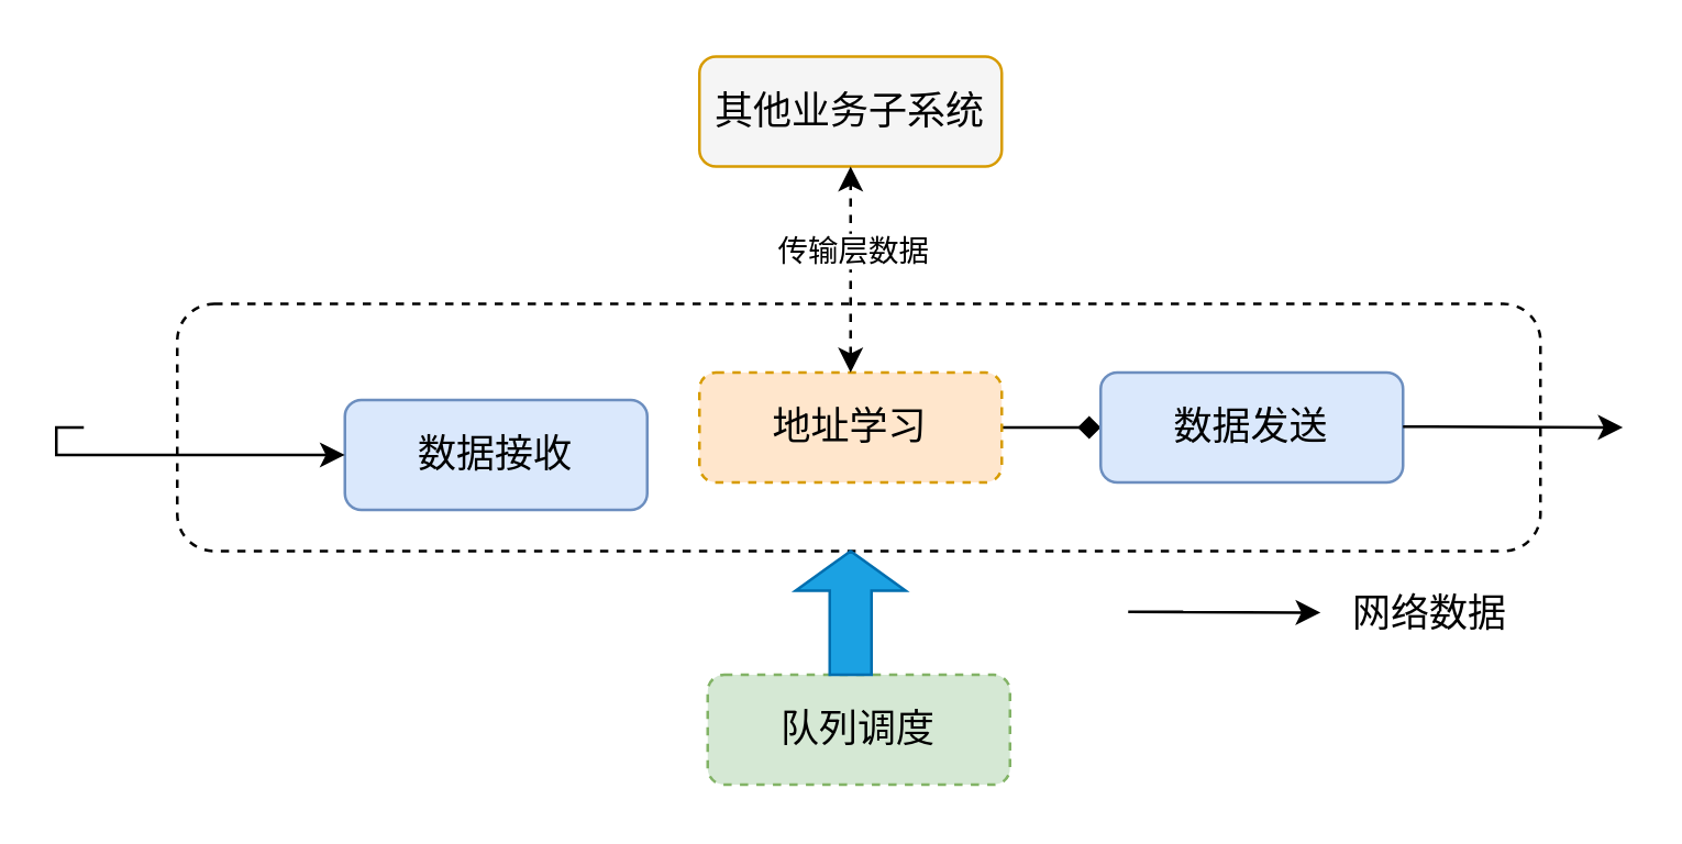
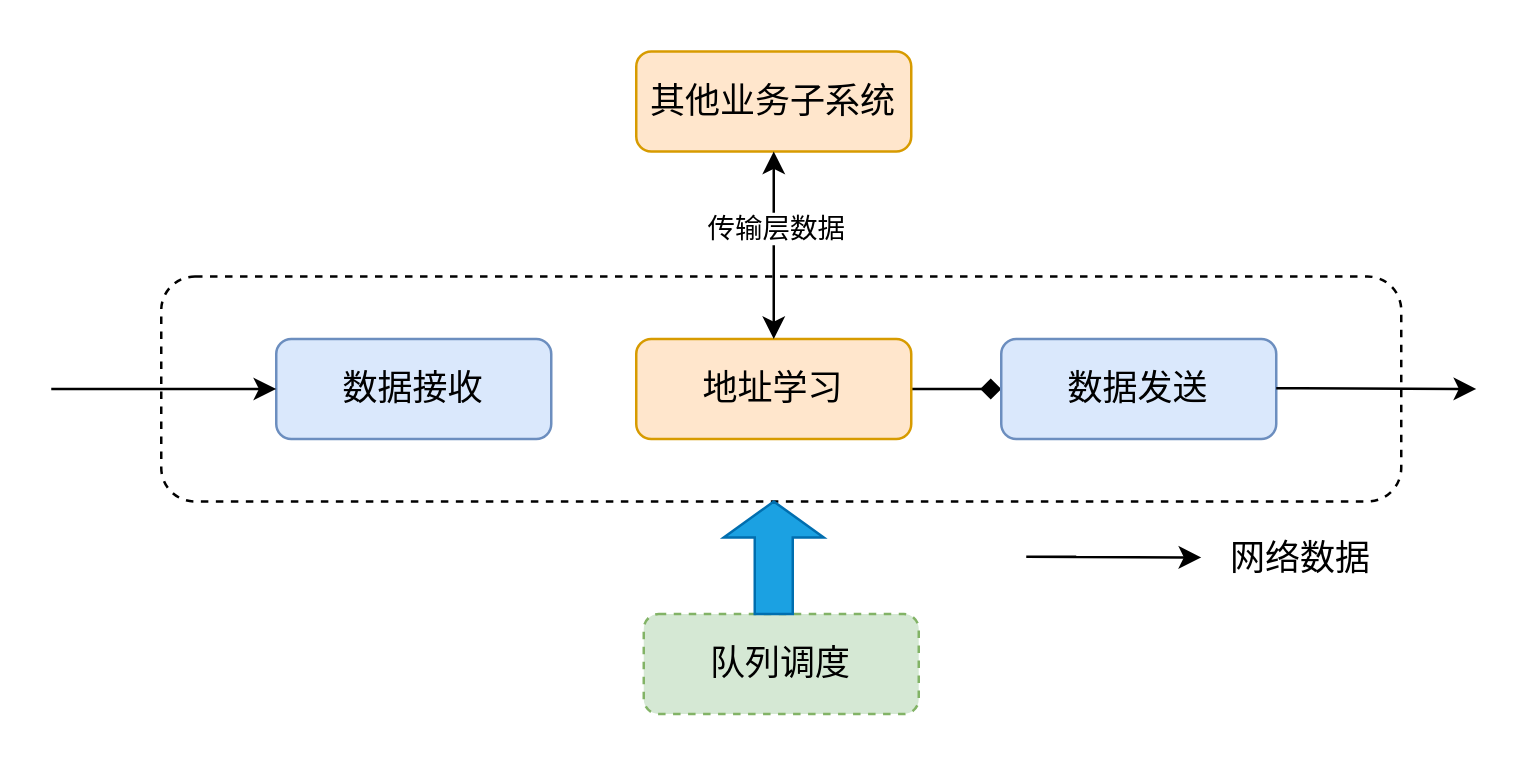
- <mxCell id="13" value="&lt;span style=&quot;font-size: 14px;&quot;&gt;其他业务子系统&lt;/span&gt;" style="rounded=1;whiteSpace=wrap;html=1;fillColor=#f5f5f5;strokeColor=#d79b00;" vertex="1" parent="1"><mxGeometry x="254" y="20" width="110" height="40" as="geometry" /></mxCell>
+ <mxCell id="13" value="&lt;span style=&quot;font-size: 14px;&quot;&gt;其他业务子系统&lt;/span&gt;" style="rounded=1;whiteSpace=wrap;html=1;fillColor=#ffe6cc;strokeColor=#d79b00;" vertex="1" parent="1"><mxGeometry x="254" y="20" width="110" height="40" as="geometry" /></mxCell>
- <mxCell id="14" value="" style="endArrow=classic;startArrow=classic;html=1;rounded=0;entryX=0.5;entryY=1;entryDx=0;entryDy=0;exitX=0.5;exitY=0;exitDx=0;exitDy=0;dashed=1;" edge="1" parent="1" source="5" target="13"><mxGeometry width="50" height="50" relative="1" as="geometry"><mxPoint x="270" y="200" as="sourcePoint" /><mxPoint x="320" y="150" as="targetPoint" /></mxGeometry></mxCell>
+ <mxCell id="14" value="" style="endArrow=classic;startArrow=classic;html=1;rounded=0;entryX=0.5;entryY=1;entryDx=0;entryDy=0;exitX=0.5;exitY=0;exitDx=0;exitDy=0;" edge="1" parent="1" source="5" target="13"><mxGeometry width="50" height="50" relative="1" as="geometry"><mxPoint x="270" y="200" as="sourcePoint" /><mxPoint x="320" y="150" as="targetPoint" /></mxGeometry></mxCell>
- <mxCell id="5" value="&lt;span style=&quot;font-size: 14px;&quot;&gt;地址学习&lt;/span&gt;" style="rounded=1;whiteSpace=wrap;html=1;fillColor=#ffe6cc;strokeColor=#d79b00;dashed=1;" vertex="1" parent="1"><mxGeometry x="254" y="135" width="110" height="40" as="geometry" /></mxCell>
+ <mxCell id="5" value="&lt;span style=&quot;font-size: 14px;&quot;&gt;地址学习&lt;/span&gt;" style="rounded=1;whiteSpace=wrap;html=1;fillColor=#ffe6cc;strokeColor=#d79b00;" vertex="1" parent="1"><mxGeometry x="254" y="135" width="110" height="40" as="geometry" /></mxCell>
- <mxCell id="3" value="&lt;font style=&quot;font-size: 14px;&quot;&gt;数据接收&lt;/font&gt;" style="rounded=1;whiteSpace=wrap;html=1;fillColor=#dae8fc;strokeColor=#6c8ebf;" vertex="1" parent="1"><mxGeometry x="125" y="145" width="110" height="40" as="geometry" /></mxCell>
+ <mxCell id="3" value="&lt;font style=&quot;font-size: 14px;&quot;&gt;数据接收&lt;/font&gt;" style="rounded=1;whiteSpace=wrap;html=1;fillColor=#dae8fc;strokeColor=#6c8ebf;" vertex="1" parent="1"><mxGeometry x="110" y="135" width="110" height="40" as="geometry" /></mxCell>
